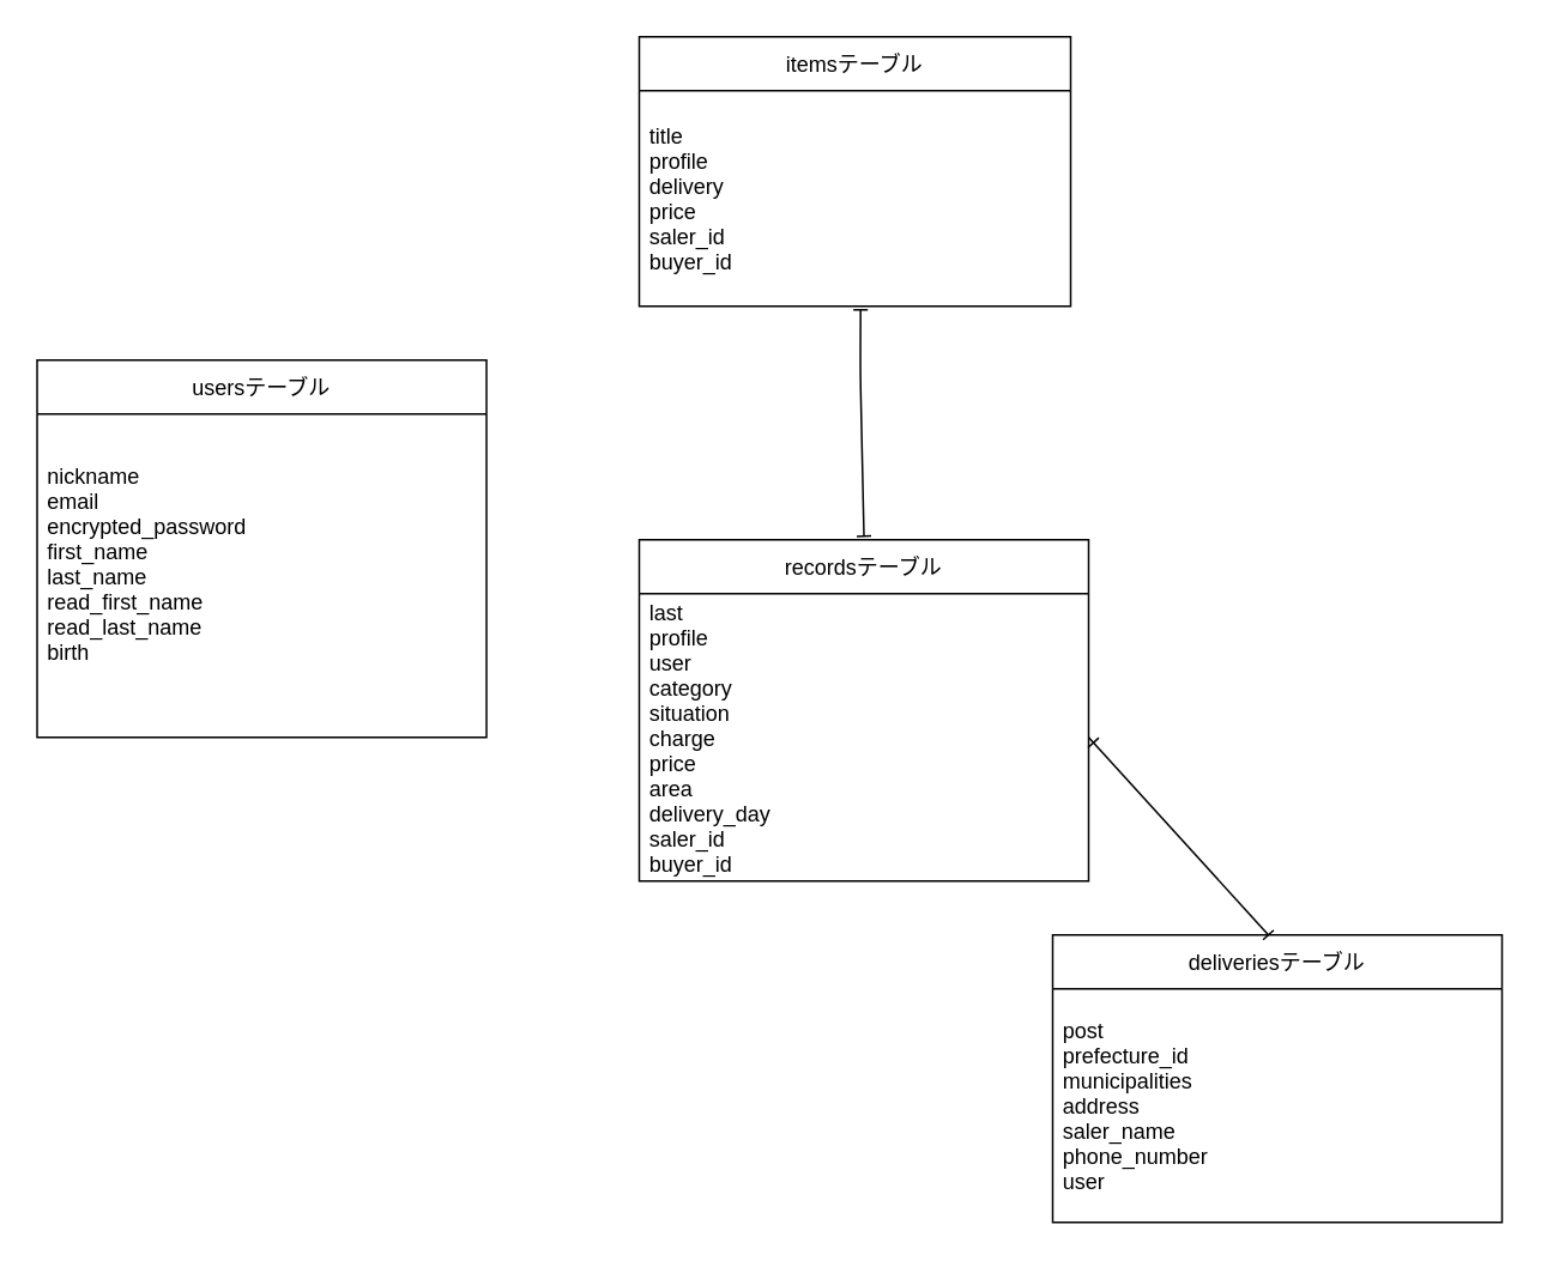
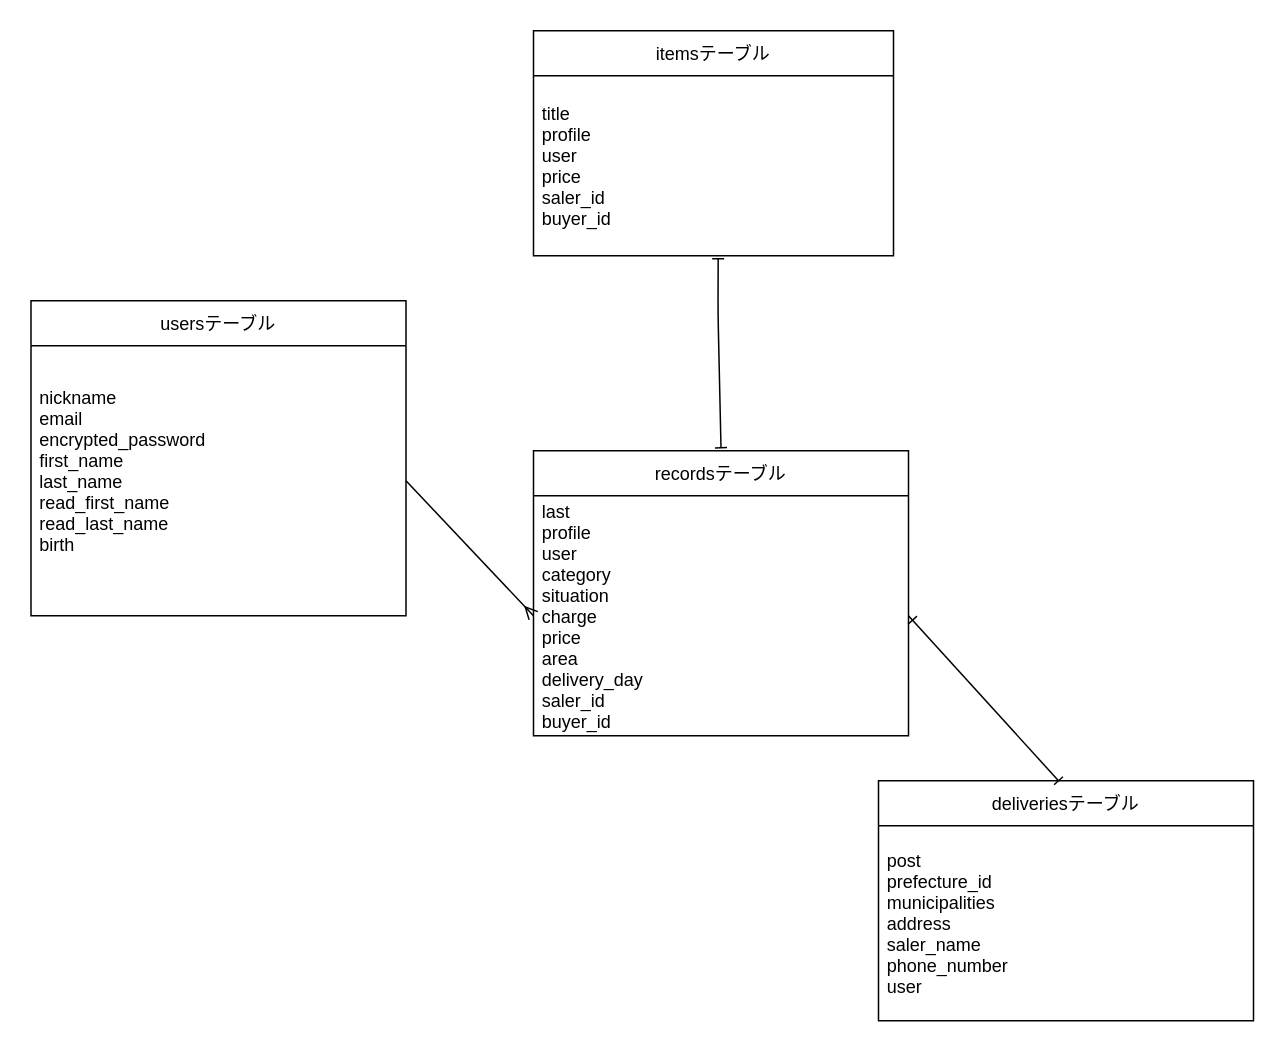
- <mxCell id="5" value="title&#10;profile&#10;delivery&#10;price&#10;saler_id&#10;buyer_id" style="text;strokeColor=none;fillColor=none;align=left;verticalAlign=middle;spacingLeft=4;spacingRight=4;overflow=hidden;points=[[0,0.5],[1,0.5]];portConstraint=eastwest;rotatable=0;" parent="4" vertex="1"><mxGeometry y="30" width="240" height="120" as="geometry" /></mxCell>
+ <mxCell id="5" value="title&#10;profile&#10;user&#10;price&#10;saler_id&#10;buyer_id" style="text;strokeColor=none;fillColor=none;align=left;verticalAlign=middle;spacingLeft=4;spacingRight=4;overflow=hidden;points=[[0,0.5],[1,0.5]];portConstraint=eastwest;rotatable=0;" parent="4" vertex="1"><mxGeometry y="30" width="240" height="120" as="geometry" /></mxCell>
+ <mxCell id="11" style="edgeStyle=none;rounded=1;html=1;exitX=1;exitY=0.5;exitDx=0;exitDy=0;entryX=0;entryY=0.5;entryDx=0;entryDy=0;endArrow=ERmany;endFill=0;" parent="1" source="3" target="8" edge="1"><mxGeometry relative="1" as="geometry"><Array as="points" /><mxPoint x="285" y="315" as="sourcePoint" /><mxPoint x="365" y="345" as="targetPoint" /></mxGeometry></mxCell>
